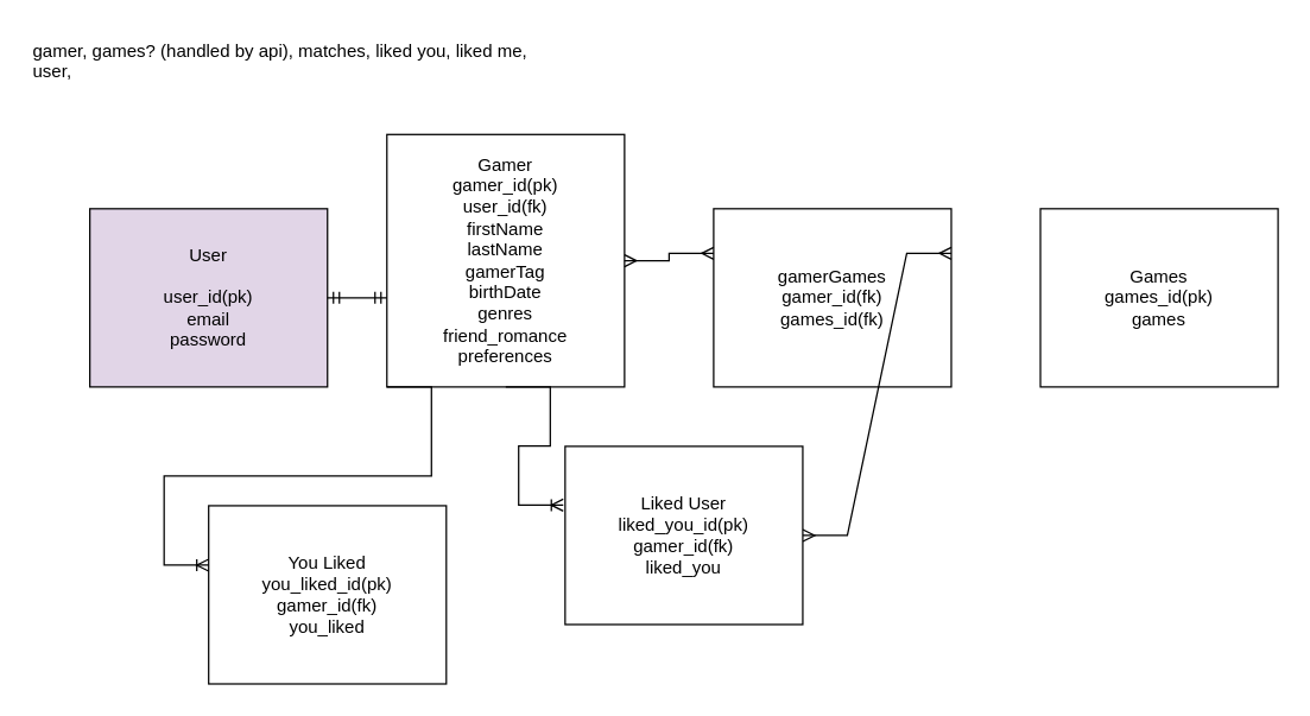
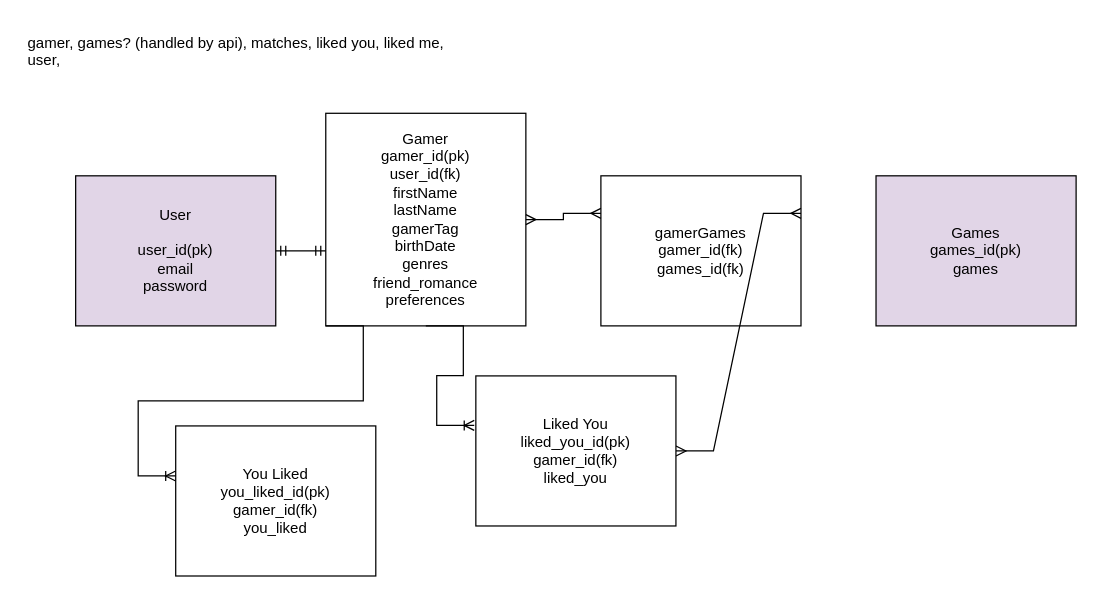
- <mxCell id="6" value="Games&lt;br&gt;games_id(pk)&lt;br&gt;games" style="rounded=0;whiteSpace=wrap;html=1;" vertex="1" parent="1"><mxGeometry x="700" y="140" width="160" height="120" as="geometry" /></mxCell>
+ <mxCell id="6" value="Games&lt;br&gt;games_id(pk)&lt;br&gt;games" style="rounded=0;whiteSpace=wrap;html=1;fillColor=#e1d5e7;" vertex="1" parent="1"><mxGeometry x="700" y="140" width="160" height="120" as="geometry" /></mxCell>
- <mxCell id="13" value="Liked User&lt;br&gt;liked_you_id(pk)&lt;br&gt;gamer_id(fk)&lt;br&gt;liked_you" style="rounded=0;whiteSpace=wrap;html=1;" vertex="1" parent="1"><mxGeometry x="380" y="300" width="160" height="120" as="geometry" /></mxCell>
+ <mxCell id="13" value="Liked You&lt;br&gt;liked_you_id(pk)&lt;br&gt;gamer_id(fk)&lt;br&gt;liked_you" style="rounded=0;whiteSpace=wrap;html=1;" vertex="1" parent="1"><mxGeometry x="380" y="300" width="160" height="120" as="geometry" /></mxCell>
